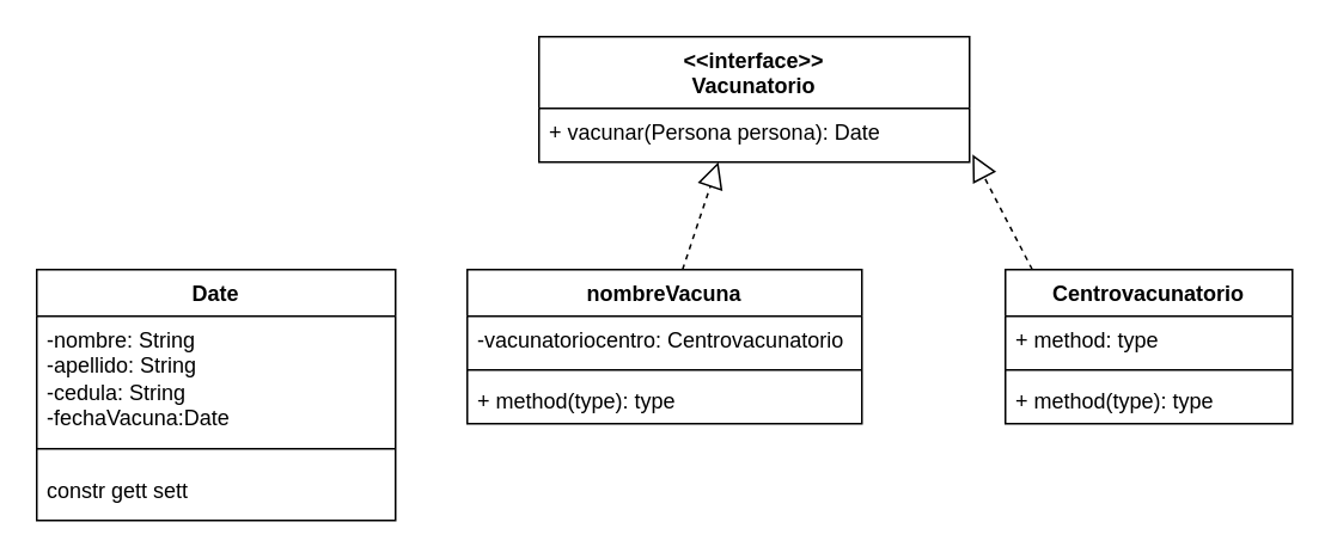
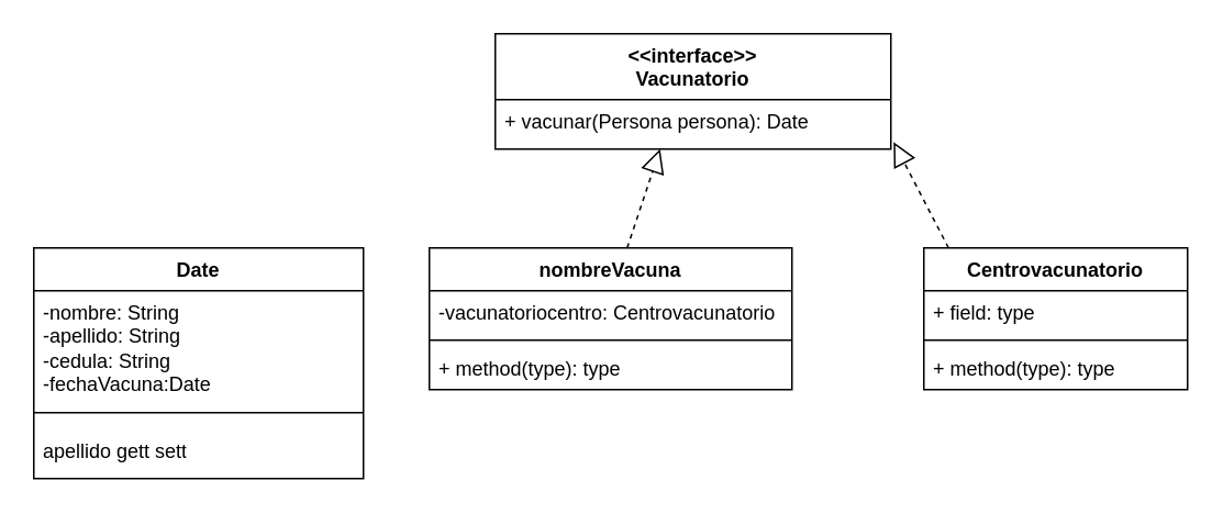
- <mxCell id="13" value="+ method: type" style="text;strokeColor=none;fillColor=none;align=left;verticalAlign=top;spacingLeft=4;spacingRight=4;overflow=hidden;rotatable=0;points=[[0,0.5],[1,0.5]];portConstraint=eastwest;whiteSpace=wrap;html=1;" vertex="1" parent="12"><mxGeometry y="26" width="160" height="26" as="geometry" /></mxCell>
+ <mxCell id="13" value="+ field: type" style="text;strokeColor=none;fillColor=none;align=left;verticalAlign=top;spacingLeft=4;spacingRight=4;overflow=hidden;rotatable=0;points=[[0,0.5],[1,0.5]];portConstraint=eastwest;whiteSpace=wrap;html=1;" vertex="1" parent="12"><mxGeometry y="26" width="160" height="26" as="geometry" /></mxCell>
- <mxCell id="7" value="constr gett sett" style="text;strokeColor=none;fillColor=none;align=left;verticalAlign=top;spacingLeft=4;spacingRight=4;overflow=hidden;rotatable=0;points=[[0,0.5],[1,0.5]];portConstraint=eastwest;whiteSpace=wrap;html=1;" vertex="1" parent="4"><mxGeometry y="110" width="200" height="30" as="geometry" /></mxCell>
+ <mxCell id="7" value="apellido gett sett" style="text;strokeColor=none;fillColor=none;align=left;verticalAlign=top;spacingLeft=4;spacingRight=4;overflow=hidden;rotatable=0;points=[[0,0.5],[1,0.5]];portConstraint=eastwest;whiteSpace=wrap;html=1;" vertex="1" parent="4"><mxGeometry y="110" width="200" height="30" as="geometry" /></mxCell>
